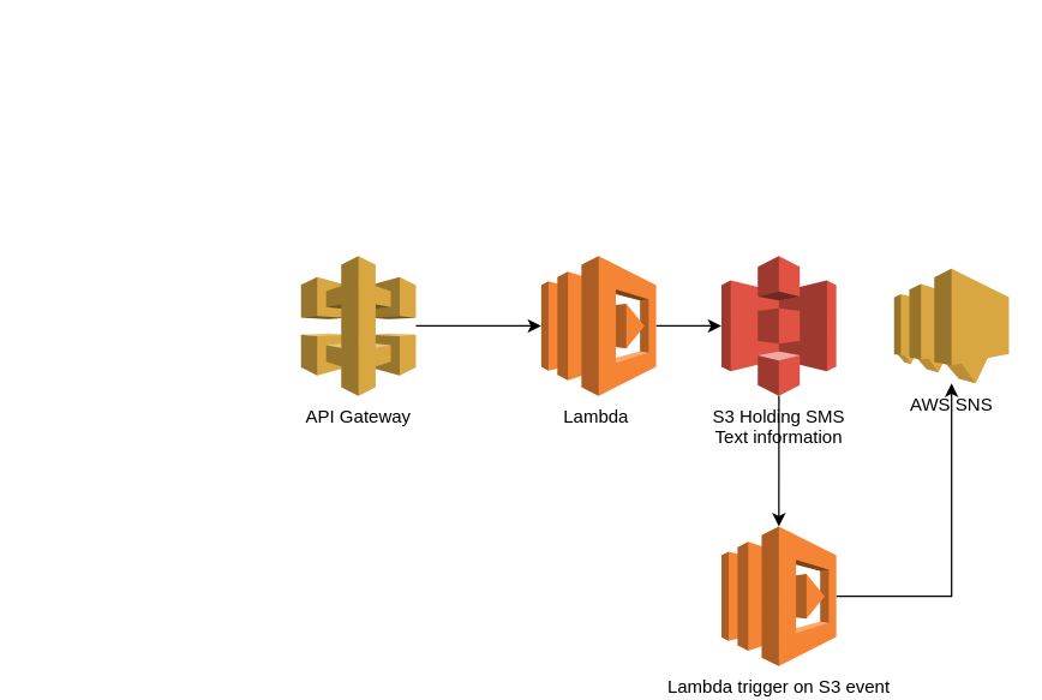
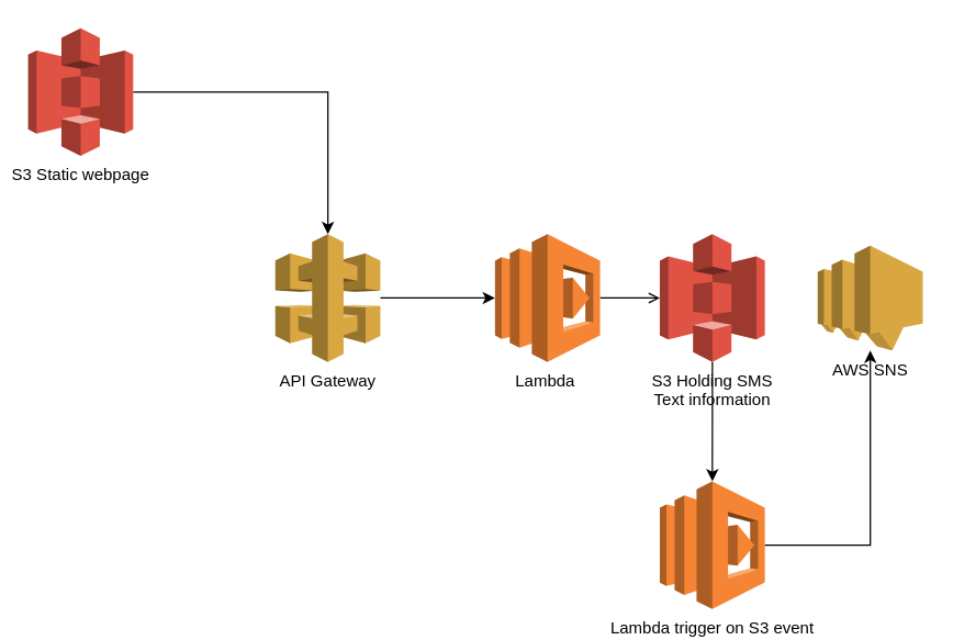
+ <mxCell id="5" value="S3 Static webpage" style="outlineConnect=0;dashed=0;verticalLabelPosition=bottom;verticalAlign=top;align=center;html=1;shape=mxgraph.aws3.s3;fillColor=#E05243;gradientColor=none;" vertex="1" parent="1"><mxGeometry x="20" y="20" width="76.5" height="93" as="geometry" /></mxCell>
+ <mxCell id="4" value="" style="edgeStyle=orthogonalEdgeStyle;rounded=0;orthogonalLoop=1;jettySize=auto;html=1;" edge="1" parent="1" source="5" target="6"><mxGeometry relative="1" as="geometry" /></mxCell>
- <mxCell id="2" style="edgeStyle=orthogonalEdgeStyle;rounded=0;orthogonalLoop=1;jettySize=auto;html=1;" edge="1" parent="1" source="3" target="8"><mxGeometry relative="1" as="geometry" /></mxCell>
+ <mxCell id="2" style="edgeStyle=orthogonalEdgeStyle;rounded=0;orthogonalLoop=1;jettySize=auto;html=1;endArrow=open;" edge="1" parent="1" source="3" target="8"><mxGeometry relative="1" as="geometry" /></mxCell>
